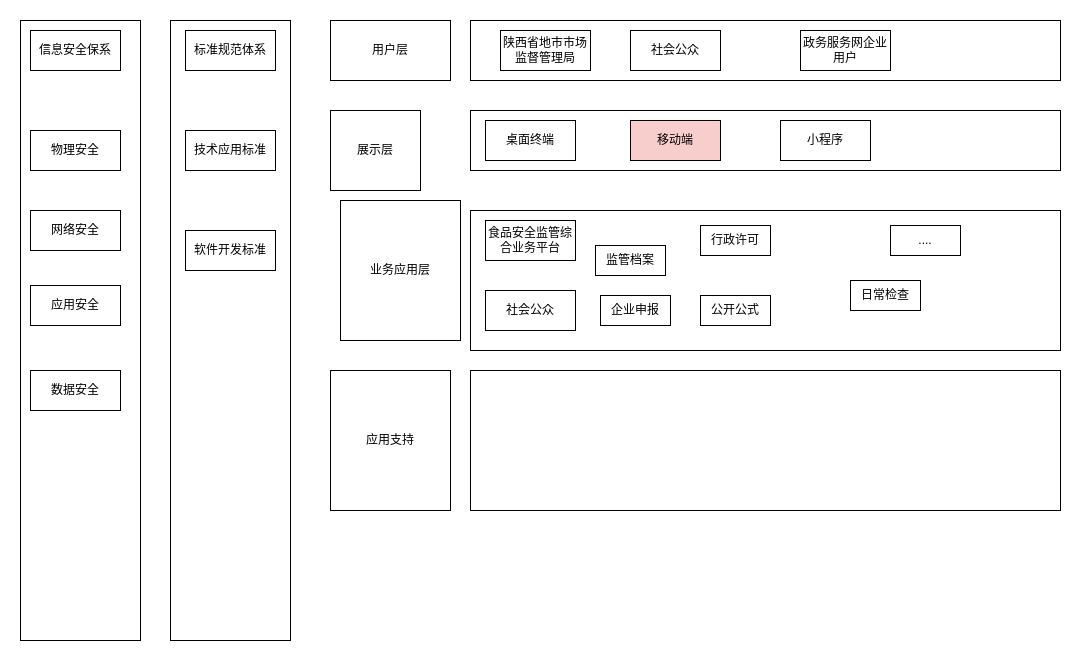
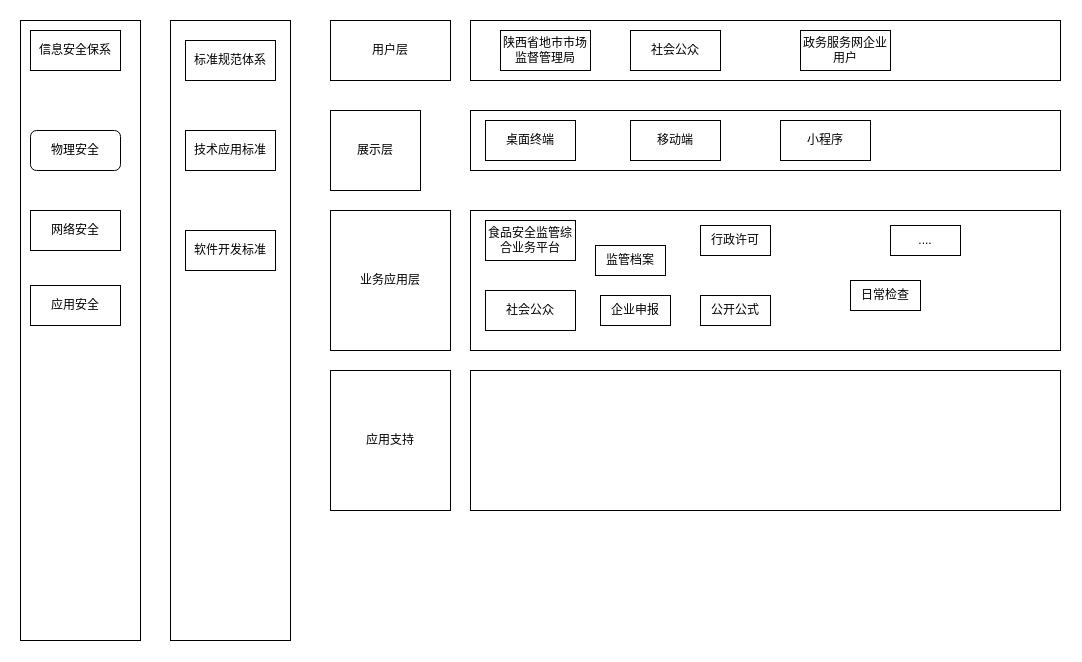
- <mxCell id="9" value="标准规范体系" style="rounded=0;whiteSpace=wrap;html=1;" vertex="1" parent="1"><mxGeometry x="185" y="30" width="90" height="40" as="geometry" /></mxCell>
+ <mxCell id="9" value="标准规范体系" style="rounded=0;whiteSpace=wrap;html=1;" vertex="1" parent="1"><mxGeometry x="185" y="40" width="90" height="40" as="geometry" /></mxCell>
- <mxCell id="20" value="移动端" style="rounded=0;whiteSpace=wrap;html=1;fillColor=#f8cecc;" vertex="1" parent="1"><mxGeometry x="630" y="120" width="90" height="40" as="geometry" /></mxCell>
+ <mxCell id="20" value="移动端" style="rounded=0;whiteSpace=wrap;html=1;" vertex="1" parent="1"><mxGeometry x="630" y="120" width="90" height="40" as="geometry" /></mxCell>
- <mxCell id="4" value="物理安全" style="rounded=0;whiteSpace=wrap;html=1;" vertex="1" parent="1"><mxGeometry x="30" y="130" width="90" height="40" as="geometry" /></mxCell>
+ <mxCell id="4" value="物理安全" style="whiteSpace=wrap;html=1;rounded=1;" vertex="1" parent="1"><mxGeometry x="30" y="130" width="90" height="40" as="geometry" /></mxCell>
- <mxCell id="21" value="业务应用层" style="rounded=0;whiteSpace=wrap;html=1;" vertex="1" parent="1"><mxGeometry x="340" y="200" width="120" height="140" as="geometry" /></mxCell>
+ <mxCell id="21" value="业务应用层" style="rounded=0;whiteSpace=wrap;html=1;" vertex="1" parent="1"><mxGeometry x="330" y="210" width="120" height="140" as="geometry" /></mxCell>
- <mxCell id="7" value="数据安全" style="rounded=0;whiteSpace=wrap;html=1;" vertex="1" parent="1"><mxGeometry x="30" y="370" width="90" height="40" as="geometry" /></mxCell>
